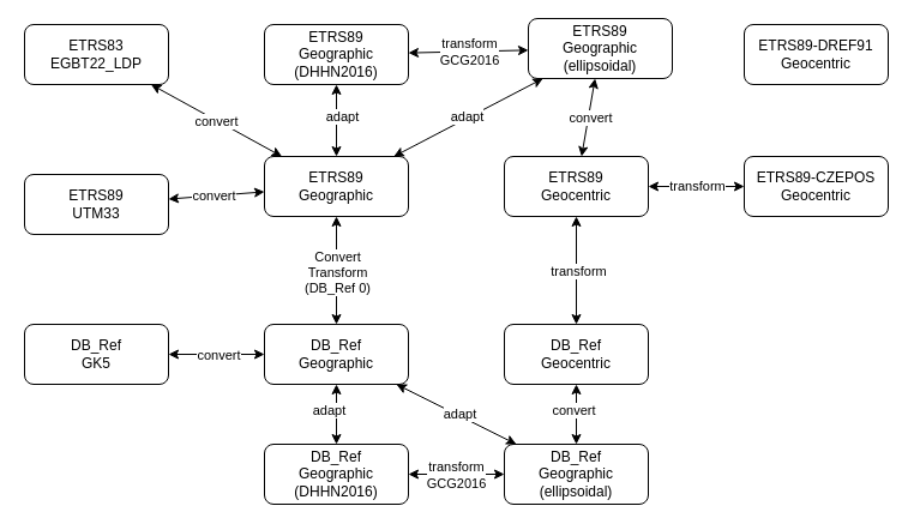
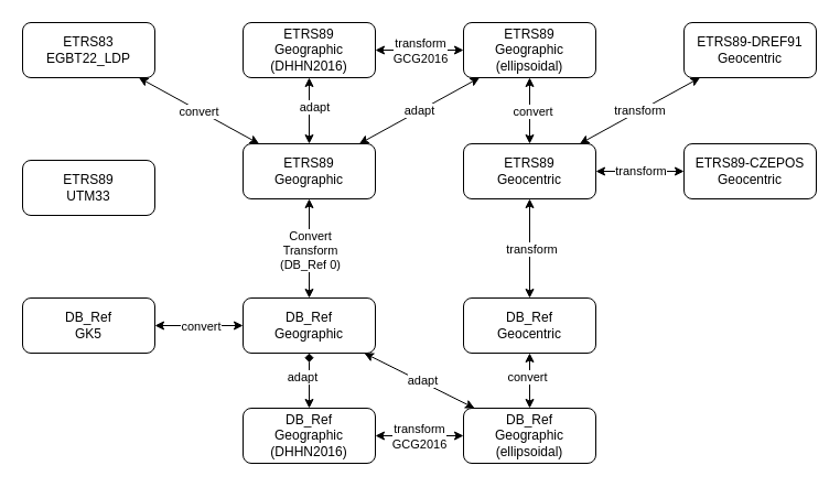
- <mxCell id="6" value="&lt;div&gt;&lt;span style=&quot;background-color: transparent; color: light-dark(rgb(0, 0, 0), rgb(255, 255, 255));&quot;&gt;ETRS89&lt;/span&gt;&lt;/div&gt;&lt;div&gt;Geographic&lt;/div&gt;&lt;div&gt;(ellipsoidal)&lt;/div&gt;" style="rounded=1;whiteSpace=wrap;html=1;" parent="1" vertex="1"><mxGeometry x="440" y="15" width="120" height="50" as="geometry" /></mxCell>
+ <mxCell id="6" value="&lt;div&gt;&lt;span style=&quot;background-color: transparent; color: light-dark(rgb(0, 0, 0), rgb(255, 255, 255));&quot;&gt;ETRS89&lt;/span&gt;&lt;/div&gt;&lt;div&gt;Geographic&lt;/div&gt;&lt;div&gt;(ellipsoidal)&lt;/div&gt;" style="rounded=1;whiteSpace=wrap;html=1;" parent="1" vertex="1"><mxGeometry x="420" y="20" width="120" height="50" as="geometry" /></mxCell>
+ <mxCell id="20" value="" style="endArrow=classic;startArrow=classic;html=1;rounded=0;noEdgeStyle=1;edgeStyle=orthogonalEdgeStyle;" parent="1" source="7" target="5" edge="1"><mxGeometry width="50" height="50" relative="1" as="geometry"><mxPoint x="810" y="-200" as="sourcePoint" /><mxPoint x="810" y="-120" as="targetPoint" /><Array as="points" /></mxGeometry></mxCell>
+ <mxCell id="21" value="transform" style="edgeLabel;html=1;align=center;verticalAlign=middle;resizable=0;points=[];" parent="20" vertex="1" connectable="0"><mxGeometry x="-0.004" y="-1" relative="1" as="geometry"><mxPoint as="offset" /></mxGeometry></mxCell>
- <mxCell id="27" value="" style="endArrow=classic;startArrow=classic;html=1;rounded=0;noEdgeStyle=1;edgeStyle=orthogonalEdgeStyle;" parent="1" source="31" target="3" edge="1"><mxGeometry width="50" height="50" relative="1" as="geometry"><mxPoint x="610" y="200" as="sourcePoint" /><mxPoint x="733" y="113" as="targetPoint" /><Array as="points" /></mxGeometry></mxCell>
- <mxCell id="28" value="convert" style="edgeLabel;html=1;align=center;verticalAlign=middle;resizable=0;points=[];" parent="27" vertex="1" connectable="0"><mxGeometry x="0.003" y="4" relative="1" as="geometry"><mxPoint x="-3" y="-4" as="offset" /></mxGeometry></mxCell>
- <mxCell id="33" value="" style="endArrow=classic;startArrow=classic;html=1;rounded=0;noEdgeStyle=1;edgeStyle=orthogonalEdgeStyle;" parent="1" source="32" target="15" edge="1"><mxGeometry width="50" height="50" relative="1" as="geometry"><mxPoint x="490" y="435" as="sourcePoint" /><mxPoint x="370" y="435" as="targetPoint" /><Array as="points" /></mxGeometry></mxCell>
+ <mxCell id="33" value="" style="endArrow=diamond;startArrow=classic;html=1;rounded=0;noEdgeStyle=1;edgeStyle=orthogonalEdgeStyle;" parent="1" source="32" target="15" edge="1"><mxGeometry width="50" height="50" relative="1" as="geometry"><mxPoint x="490" y="435" as="sourcePoint" /><mxPoint x="370" y="435" as="targetPoint" /><Array as="points" /></mxGeometry></mxCell>
